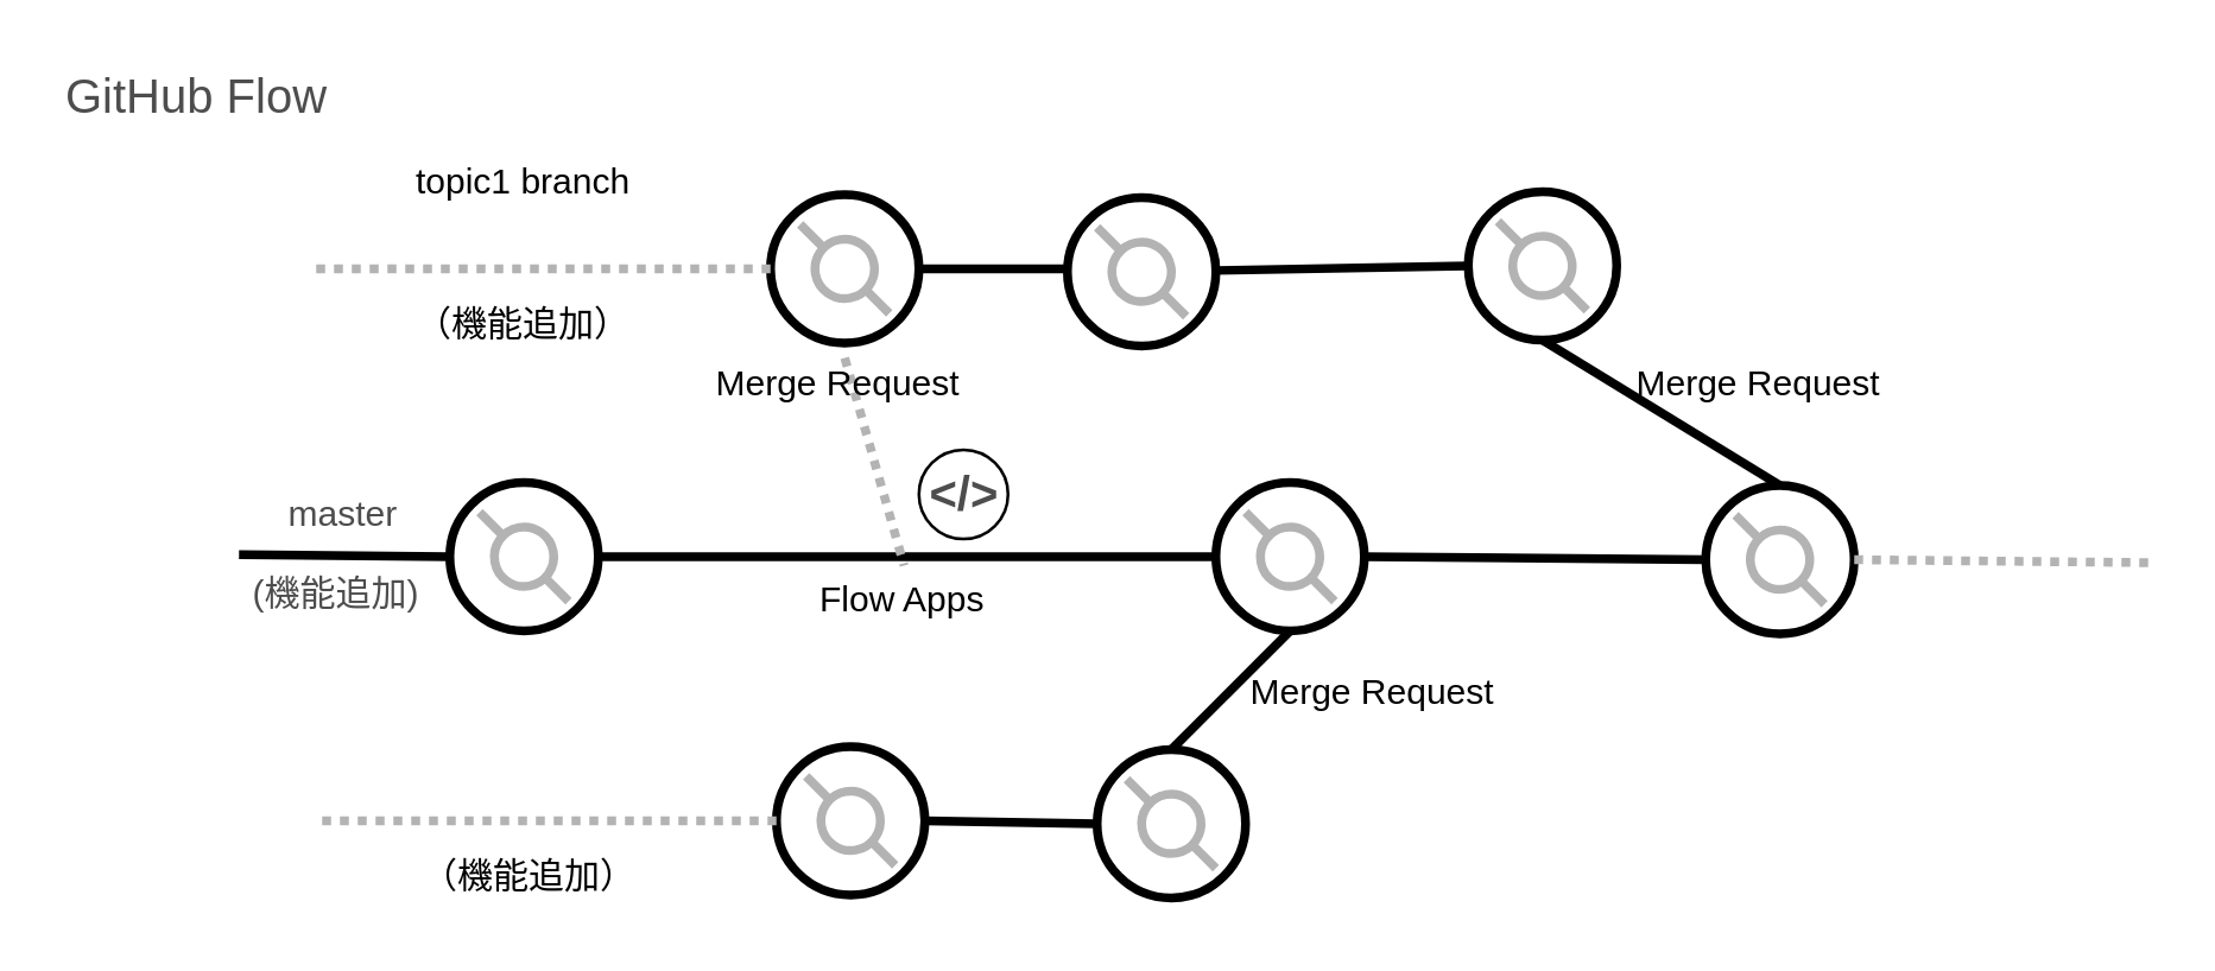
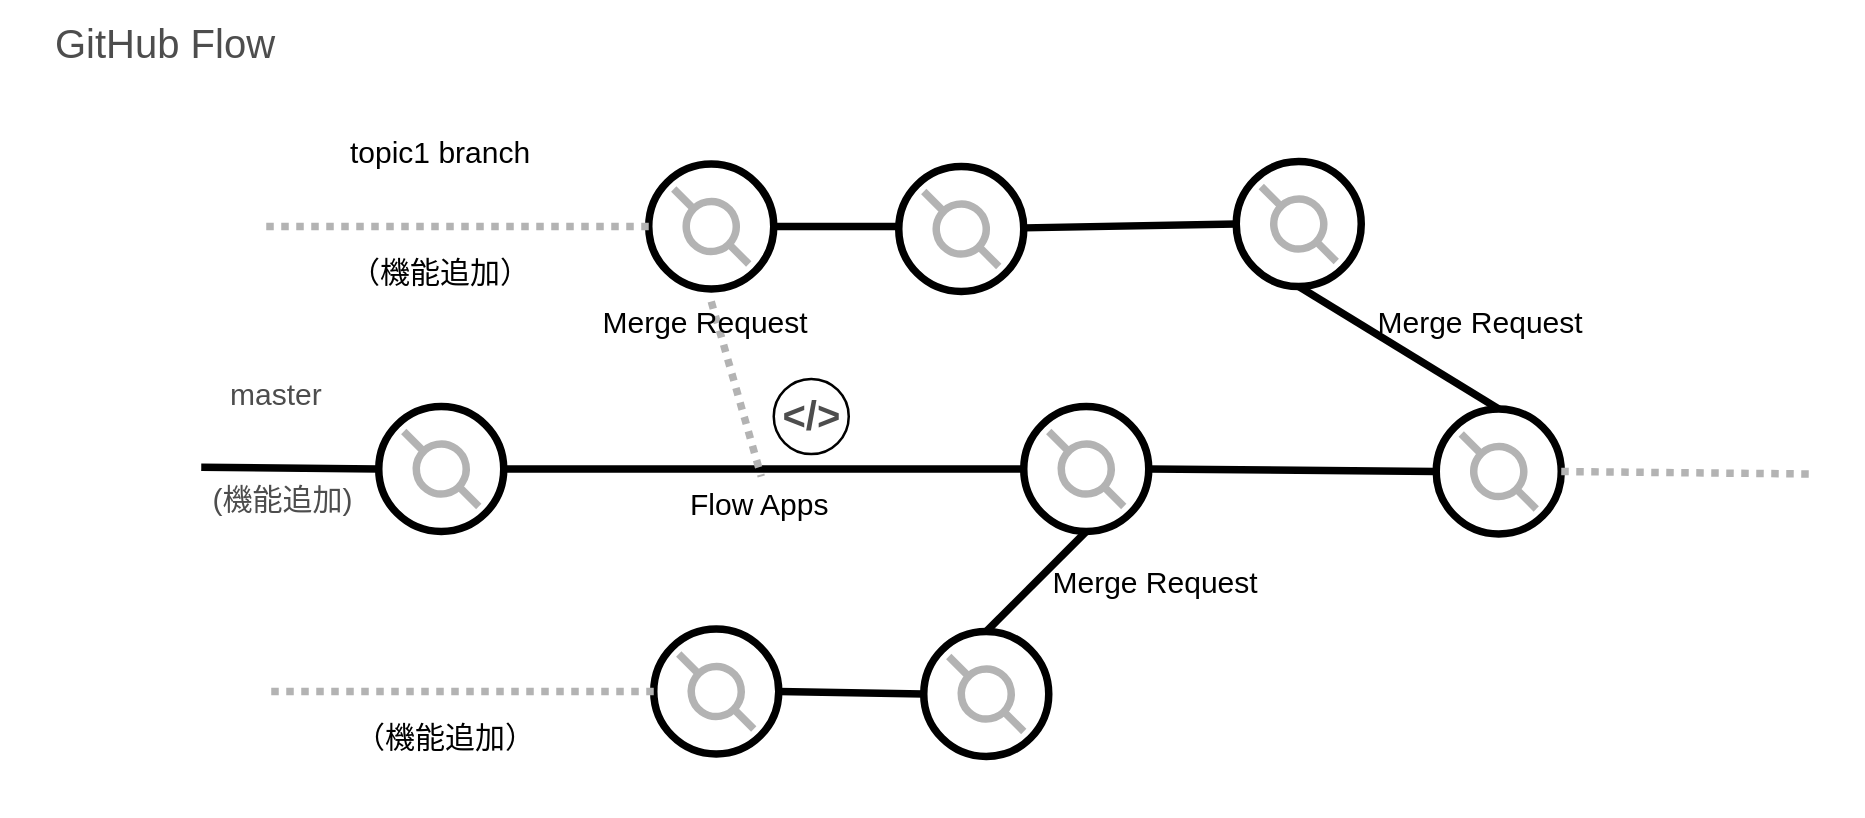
- <mxCell id="70" value="GitHub Flow" style="text;html=1;resizable=0;points=[];autosize=1;align=left;verticalAlign=top;spacingTop=-4;fontSize=16;fontColor=#4D4D4D;" parent="1" vertex="1"><mxGeometry x="20" y="20" width="100" height="20" as="geometry" /></mxCell>
+ <mxCell id="70" value="GitHub Flow" style="text;html=1;resizable=0;points=[];autosize=1;align=left;verticalAlign=top;spacingTop=-4;fontSize=16;fontColor=#4D4D4D;" parent="1" vertex="1"><mxGeometry x="20" y="5" width="100" height="20" as="geometry" /></mxCell>
- <mxCell id="68" value="&lt;span style=&quot;font-size: 12px&quot;&gt;master&lt;br&gt;&lt;/span&gt;" style="text;html=1;resizable=0;points=[];autosize=1;align=left;verticalAlign=top;spacingTop=-4;fontSize=16;fontColor=#4D4D4D;" parent="1" vertex="1"><mxGeometry x="95" y="159" width="50" height="20" as="geometry" /></mxCell>
+ <mxCell id="68" value="&lt;span style=&quot;font-size: 12px&quot;&gt;master&lt;br&gt;&lt;/span&gt;" style="text;html=1;resizable=0;points=[];autosize=1;align=left;verticalAlign=top;spacingTop=-4;fontSize=16;fontColor=#4D4D4D;" parent="1" vertex="1"><mxGeometry x="90" y="144" width="50" height="20" as="geometry" /></mxCell>
